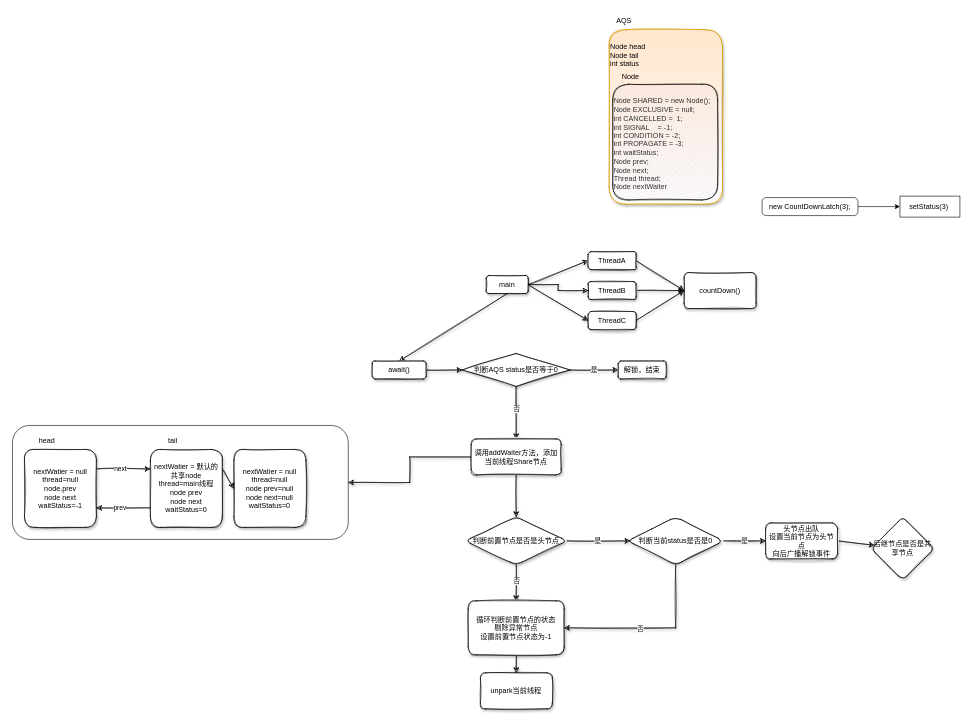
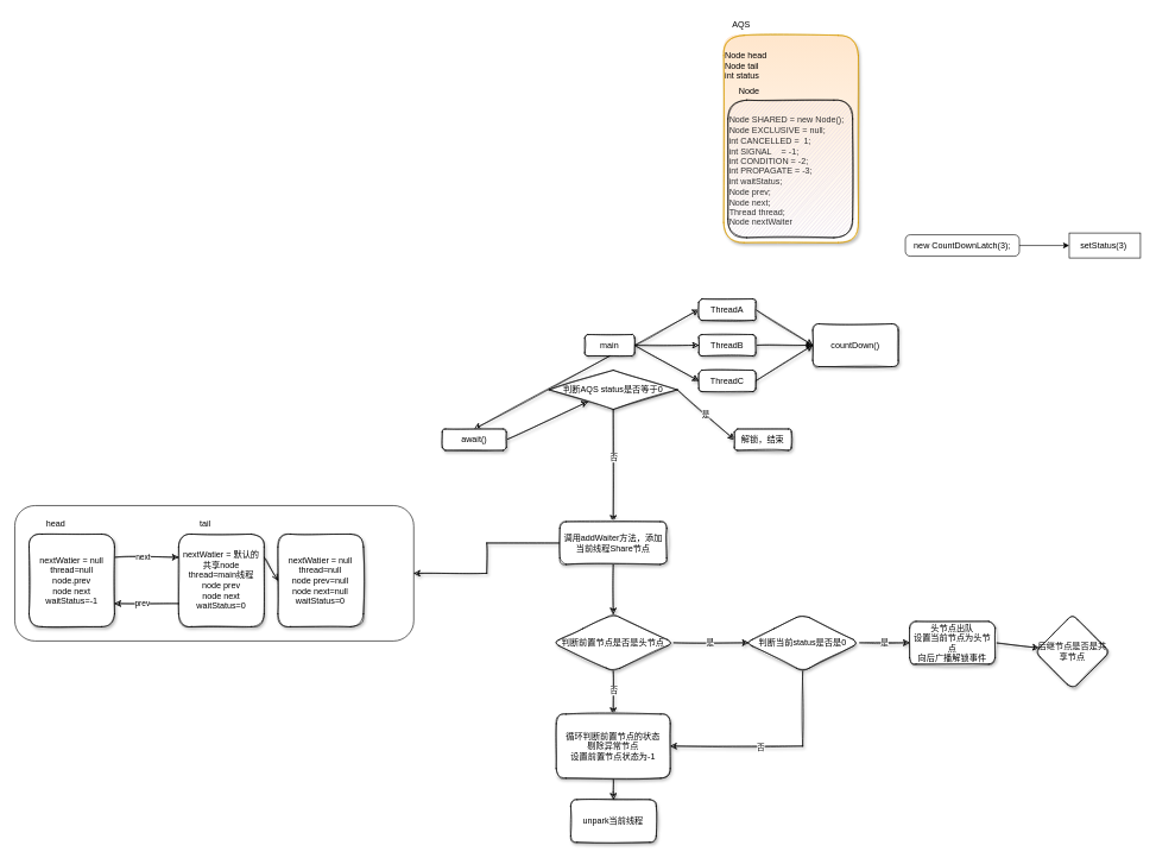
- <mxCell id="8" value="main" style="rounded=1;whiteSpace=wrap;html=1;sketch=1;shadow=1;" vertex="1" parent="1"><mxGeometry x="810" y="459" width="70" height="30" as="geometry" /></mxCell>
+ <mxCell id="8" value="main" style="rounded=1;whiteSpace=wrap;html=1;sketch=1;shadow=1;" vertex="1" parent="1"><mxGeometry x="820" y="469" width="70" height="30" as="geometry" /></mxCell>
- <mxCell id="26" value="判断AQS status是否等于0" style="rhombus;whiteSpace=wrap;html=1;sketch=1;shadow=1;" vertex="1" parent="1"><mxGeometry x="770" y="589" width="180" height="55" as="geometry" /></mxCell>
+ <mxCell id="26" value="判断AQS status是否等于0" style="rhombus;whiteSpace=wrap;html=1;sketch=1;shadow=1;" vertex="1" parent="1"><mxGeometry x="770" y="519" width="180" height="55" as="geometry" /></mxCell>
- <mxCell id="48" style="edgeStyle=none;rounded=0;sketch=1;orthogonalLoop=1;jettySize=auto;html=1;exitX=1;exitY=0.25;exitDx=0;exitDy=0;entryX=0;entryY=0.5;entryDx=0;entryDy=0;shadow=1;strokeColor=default;" edge="1" parent="1" source="49" target="58"><mxGeometry relative="1" as="geometry" /></mxCell>
+ <mxCell id="48" style="edgeStyle=none;rounded=0;sketch=1;orthogonalLoop=1;jettySize=auto;html=1;exitX=1;exitY=0.25;exitDx=0;exitDy=0;entryX=0;entryY=0.5;entryDx=0;entryDy=0;shadow=1;strokeColor=default;endArrow=open;" edge="1" parent="1" source="49" target="58"><mxGeometry relative="1" as="geometry" /></mxCell>
